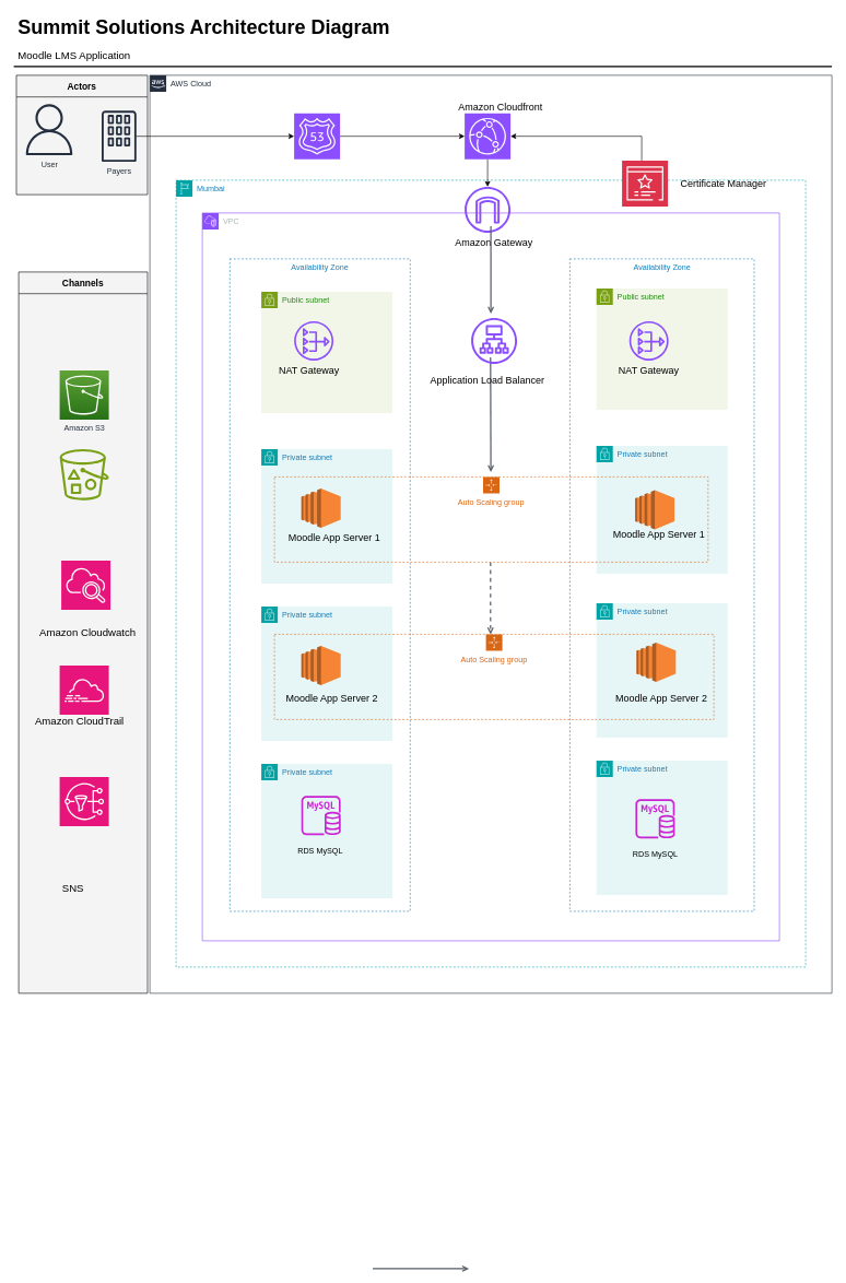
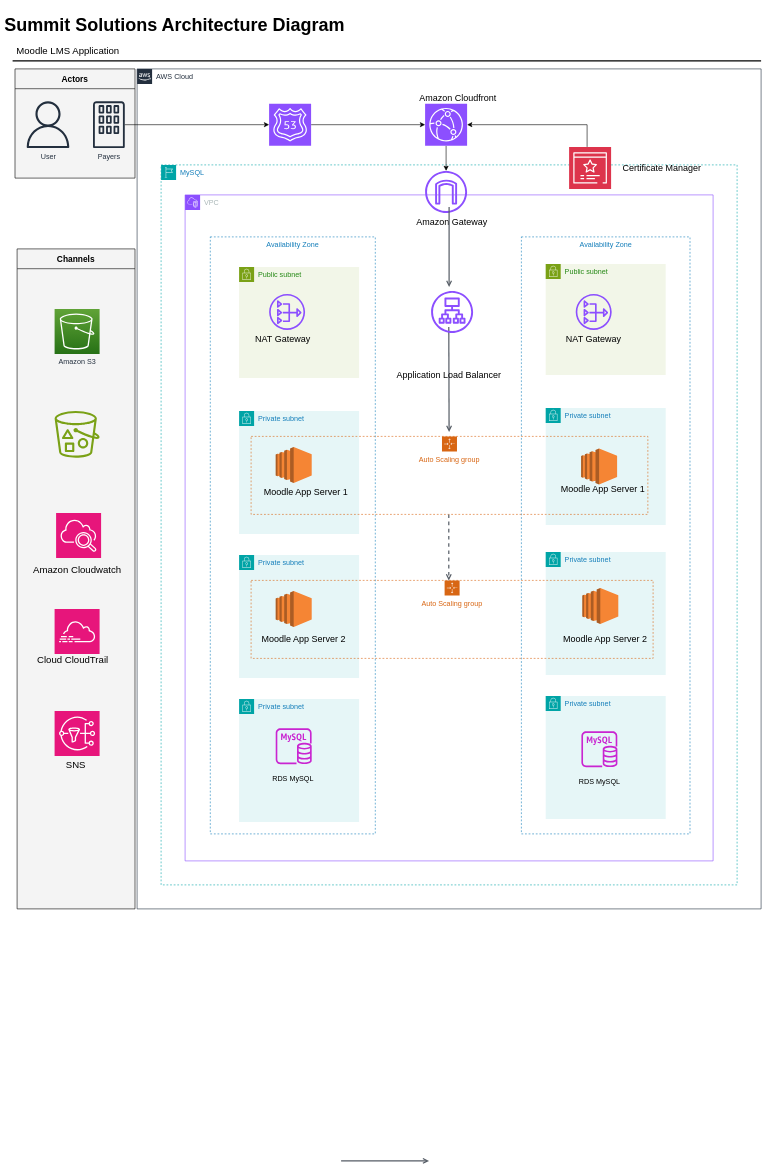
- <mxCell id="49" value="Summit Solutions Architecture Diagram" style="text;html=1;resizable=0;points=[];autosize=1;align=left;verticalAlign=top;spacingTop=-4;fontSize=30;fontStyle=1;labelBackgroundColor=none;" parent="1" vertex="1"><mxGeometry x="24.5" y="20.5" width="590" height="40" as="geometry" /></mxCell>
+ <mxCell id="49" value="Summit Solutions Architecture Diagram" style="text;html=1;resizable=0;points=[];autosize=1;align=left;verticalAlign=top;spacingTop=-4;fontSize=30;fontStyle=1;labelBackgroundColor=none;" parent="1" vertex="1"><mxGeometry x="4.5" y="20.5" width="590" height="40" as="geometry" /></mxCell>
- <mxCell id="53" value="User" style="outlineConnect=0;fontColor=#232F3E;gradientColor=none;fillColor=#232F3E;strokeColor=none;dashed=0;verticalLabelPosition=bottom;verticalAlign=top;align=center;html=1;fontSize=12;fontStyle=0;aspect=fixed;pointerEvents=1;shape=mxgraph.aws4.user;labelBackgroundColor=none;" parent="52" vertex="1"><mxGeometry x="11" y="44" width="78" height="78" as="geometry" /></mxCell>
+ <mxCell id="53" value="User" style="outlineConnect=0;fontColor=#232F3E;gradientColor=none;fillColor=#232F3E;strokeColor=none;dashed=0;verticalLabelPosition=bottom;verticalAlign=top;align=center;html=1;fontSize=12;fontStyle=0;aspect=fixed;pointerEvents=1;shape=mxgraph.aws4.user;labelBackgroundColor=none;" parent="52" vertex="1"><mxGeometry x="16" y="54" width="78" height="78" as="geometry" /></mxCell>
- <mxCell id="3" value="Mumbai" style="points=[[0,0],[0.25,0],[0.5,0],[0.75,0],[1,0],[1,0.25],[1,0.5],[1,0.75],[1,1],[0.75,1],[0.5,1],[0.25,1],[0,1],[0,0.75],[0,0.5],[0,0.25]];outlineConnect=0;gradientColor=none;html=1;whiteSpace=wrap;fontSize=12;fontStyle=0;container=1;pointerEvents=0;collapsible=0;recursiveResize=0;shape=mxgraph.aws4.group;grIcon=mxgraph.aws4.group_region;strokeColor=#00A4A6;fillColor=none;verticalAlign=top;align=left;spacingLeft=30;fontColor=#147EBA;dashed=1;" vertex="1" parent="2"><mxGeometry x="40" y="160" width="960" height="1200" as="geometry" /></mxCell>
+ <mxCell id="3" value="MySQL" style="points=[[0,0],[0.25,0],[0.5,0],[0.75,0],[1,0],[1,0.25],[1,0.5],[1,0.75],[1,1],[0.75,1],[0.5,1],[0.25,1],[0,1],[0,0.75],[0,0.5],[0,0.25]];outlineConnect=0;gradientColor=none;html=1;whiteSpace=wrap;fontSize=12;fontStyle=0;container=1;pointerEvents=0;collapsible=0;recursiveResize=0;shape=mxgraph.aws4.group;grIcon=mxgraph.aws4.group_region;strokeColor=#00A4A6;fillColor=none;verticalAlign=top;align=left;spacingLeft=30;fontColor=#147EBA;dashed=1;" vertex="1" parent="2"><mxGeometry x="40" y="160" width="960" height="1200" as="geometry" /></mxCell>
- <mxCell id="34" value="&lt;font style=&quot;font-size: 15px;&quot;&gt;Application Load Balancer&lt;/font&gt;" style="text;html=1;strokeColor=none;fillColor=none;align=center;verticalAlign=middle;whiteSpace=wrap;rounded=0;fontSize=12;fontFamily=Helvetica;fontColor=default;" vertex="1" parent="4"><mxGeometry x="340" y="240" width="190" height="30" as="geometry" /></mxCell>
+ <mxCell id="34" value="&lt;font style=&quot;font-size: 15px;&quot;&gt;Application Load Balancer&lt;/font&gt;" style="text;html=1;strokeColor=none;fillColor=none;align=center;verticalAlign=middle;whiteSpace=wrap;rounded=0;fontSize=12;fontFamily=Helvetica;fontColor=default;" vertex="1" parent="4"><mxGeometry x="345" y="285" width="190" height="30" as="geometry" /></mxCell>
- <mxCell id="57" value="Amazon S3" style="outlineConnect=0;fontColor=#232F3E;gradientColor=#60A337;gradientDirection=north;fillColor=#277116;strokeColor=#ffffff;dashed=0;verticalLabelPosition=bottom;verticalAlign=top;align=center;html=1;fontSize=12;fontStyle=0;aspect=fixed;shape=mxgraph.aws4.resourceIcon;resIcon=mxgraph.aws4.s3;labelBackgroundColor=none;" parent="56" vertex="1"><mxGeometry x="62.5" y="150" width="75" height="75" as="geometry" /></mxCell>
+ <mxCell id="57" value="Amazon S3" style="outlineConnect=0;fontColor=#232F3E;gradientColor=#60A337;gradientDirection=north;fillColor=#277116;strokeColor=#ffffff;dashed=0;verticalLabelPosition=bottom;verticalAlign=top;align=center;html=1;fontSize=12;fontStyle=0;aspect=fixed;shape=mxgraph.aws4.resourceIcon;resIcon=mxgraph.aws4.s3;labelBackgroundColor=none;" parent="56" vertex="1"><mxGeometry x="62.5" y="100" width="75" height="75" as="geometry" /></mxCell>
- <mxCell id="60" value="&lt;font style=&quot;font-size: 16px;&quot;&gt;Amazon Cloudwatch&lt;/font&gt;" style="text;html=1;strokeColor=none;fillColor=none;align=center;verticalAlign=middle;whiteSpace=wrap;rounded=0;fontSize=12;fontFamily=Helvetica;fontColor=default;" vertex="1" parent="56"><mxGeometry x="27.5" y="535" width="155" height="30" as="geometry" /></mxCell>
+ <mxCell id="60" value="&lt;font style=&quot;font-size: 16px;&quot;&gt;Amazon Cloudwatch&lt;/font&gt;" style="text;html=1;strokeColor=none;fillColor=none;align=center;verticalAlign=middle;whiteSpace=wrap;rounded=0;fontSize=12;fontFamily=Helvetica;fontColor=default;" vertex="1" parent="56"><mxGeometry x="22.5" y="520" width="155" height="30" as="geometry" /></mxCell>
- <mxCell id="61" value="&lt;font style=&quot;font-size: 16px;&quot;&gt;Amazon CloudTrail&lt;font style=&quot;font-size: 16px;&quot;&gt;&lt;br&gt;&lt;/font&gt;&lt;/font&gt;" style="text;html=1;strokeColor=none;fillColor=none;align=center;verticalAlign=middle;whiteSpace=wrap;rounded=0;fontSize=12;fontFamily=Helvetica;fontColor=default;" vertex="1" parent="56"><mxGeometry x="7.5" y="670" width="170" height="30" as="geometry" /></mxCell>
+ <mxCell id="61" value="&lt;font style=&quot;font-size: 16px;&quot;&gt;Cloud CloudTrail&lt;font style=&quot;font-size: 16px;&quot;&gt;&lt;br&gt;&lt;/font&gt;&lt;/font&gt;" style="text;html=1;strokeColor=none;fillColor=none;align=center;verticalAlign=middle;whiteSpace=wrap;rounded=0;fontSize=12;fontFamily=Helvetica;fontColor=default;" vertex="1" parent="56"><mxGeometry x="7.5" y="670" width="170" height="30" as="geometry" /></mxCell>
- <mxCell id="64" value="&lt;font style=&quot;font-size: 16px;&quot;&gt;SNS&lt;/font&gt;" style="text;html=1;strokeColor=none;fillColor=none;align=center;verticalAlign=middle;whiteSpace=wrap;rounded=0;fontSize=12;fontFamily=Helvetica;fontColor=default;" vertex="1" parent="56"><mxGeometry x="53.25" y="925" width="60" height="30" as="geometry" /></mxCell>
+ <mxCell id="64" value="&lt;font style=&quot;font-size: 16px;&quot;&gt;SNS&lt;/font&gt;" style="text;html=1;strokeColor=none;fillColor=none;align=center;verticalAlign=middle;whiteSpace=wrap;rounded=0;fontSize=12;fontFamily=Helvetica;fontColor=default;" vertex="1" parent="56"><mxGeometry x="68.25" y="845" width="60" height="30" as="geometry" /></mxCell>
